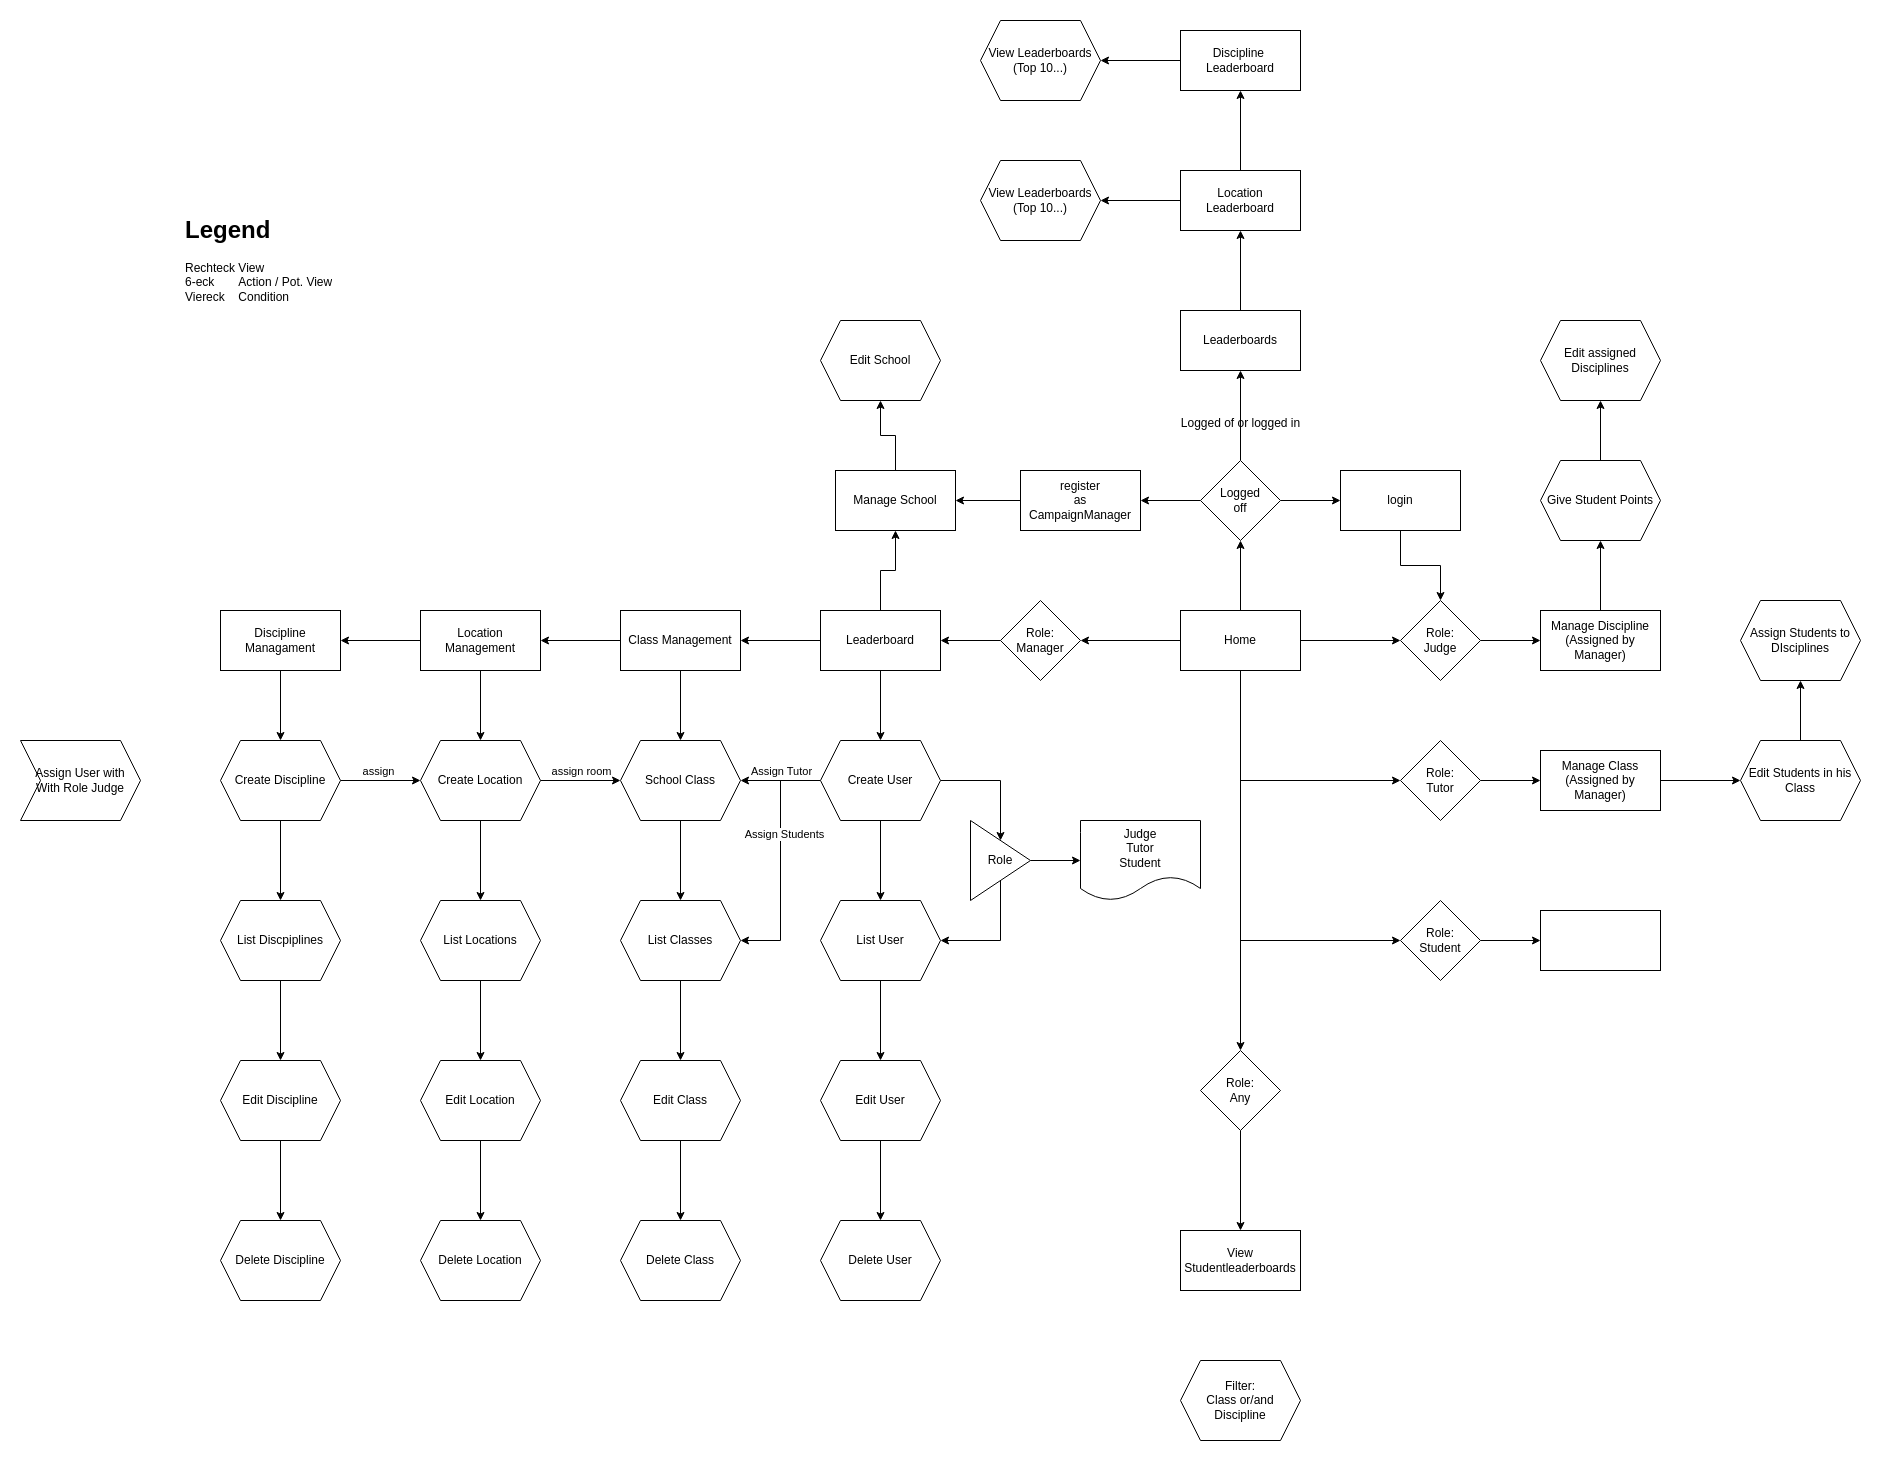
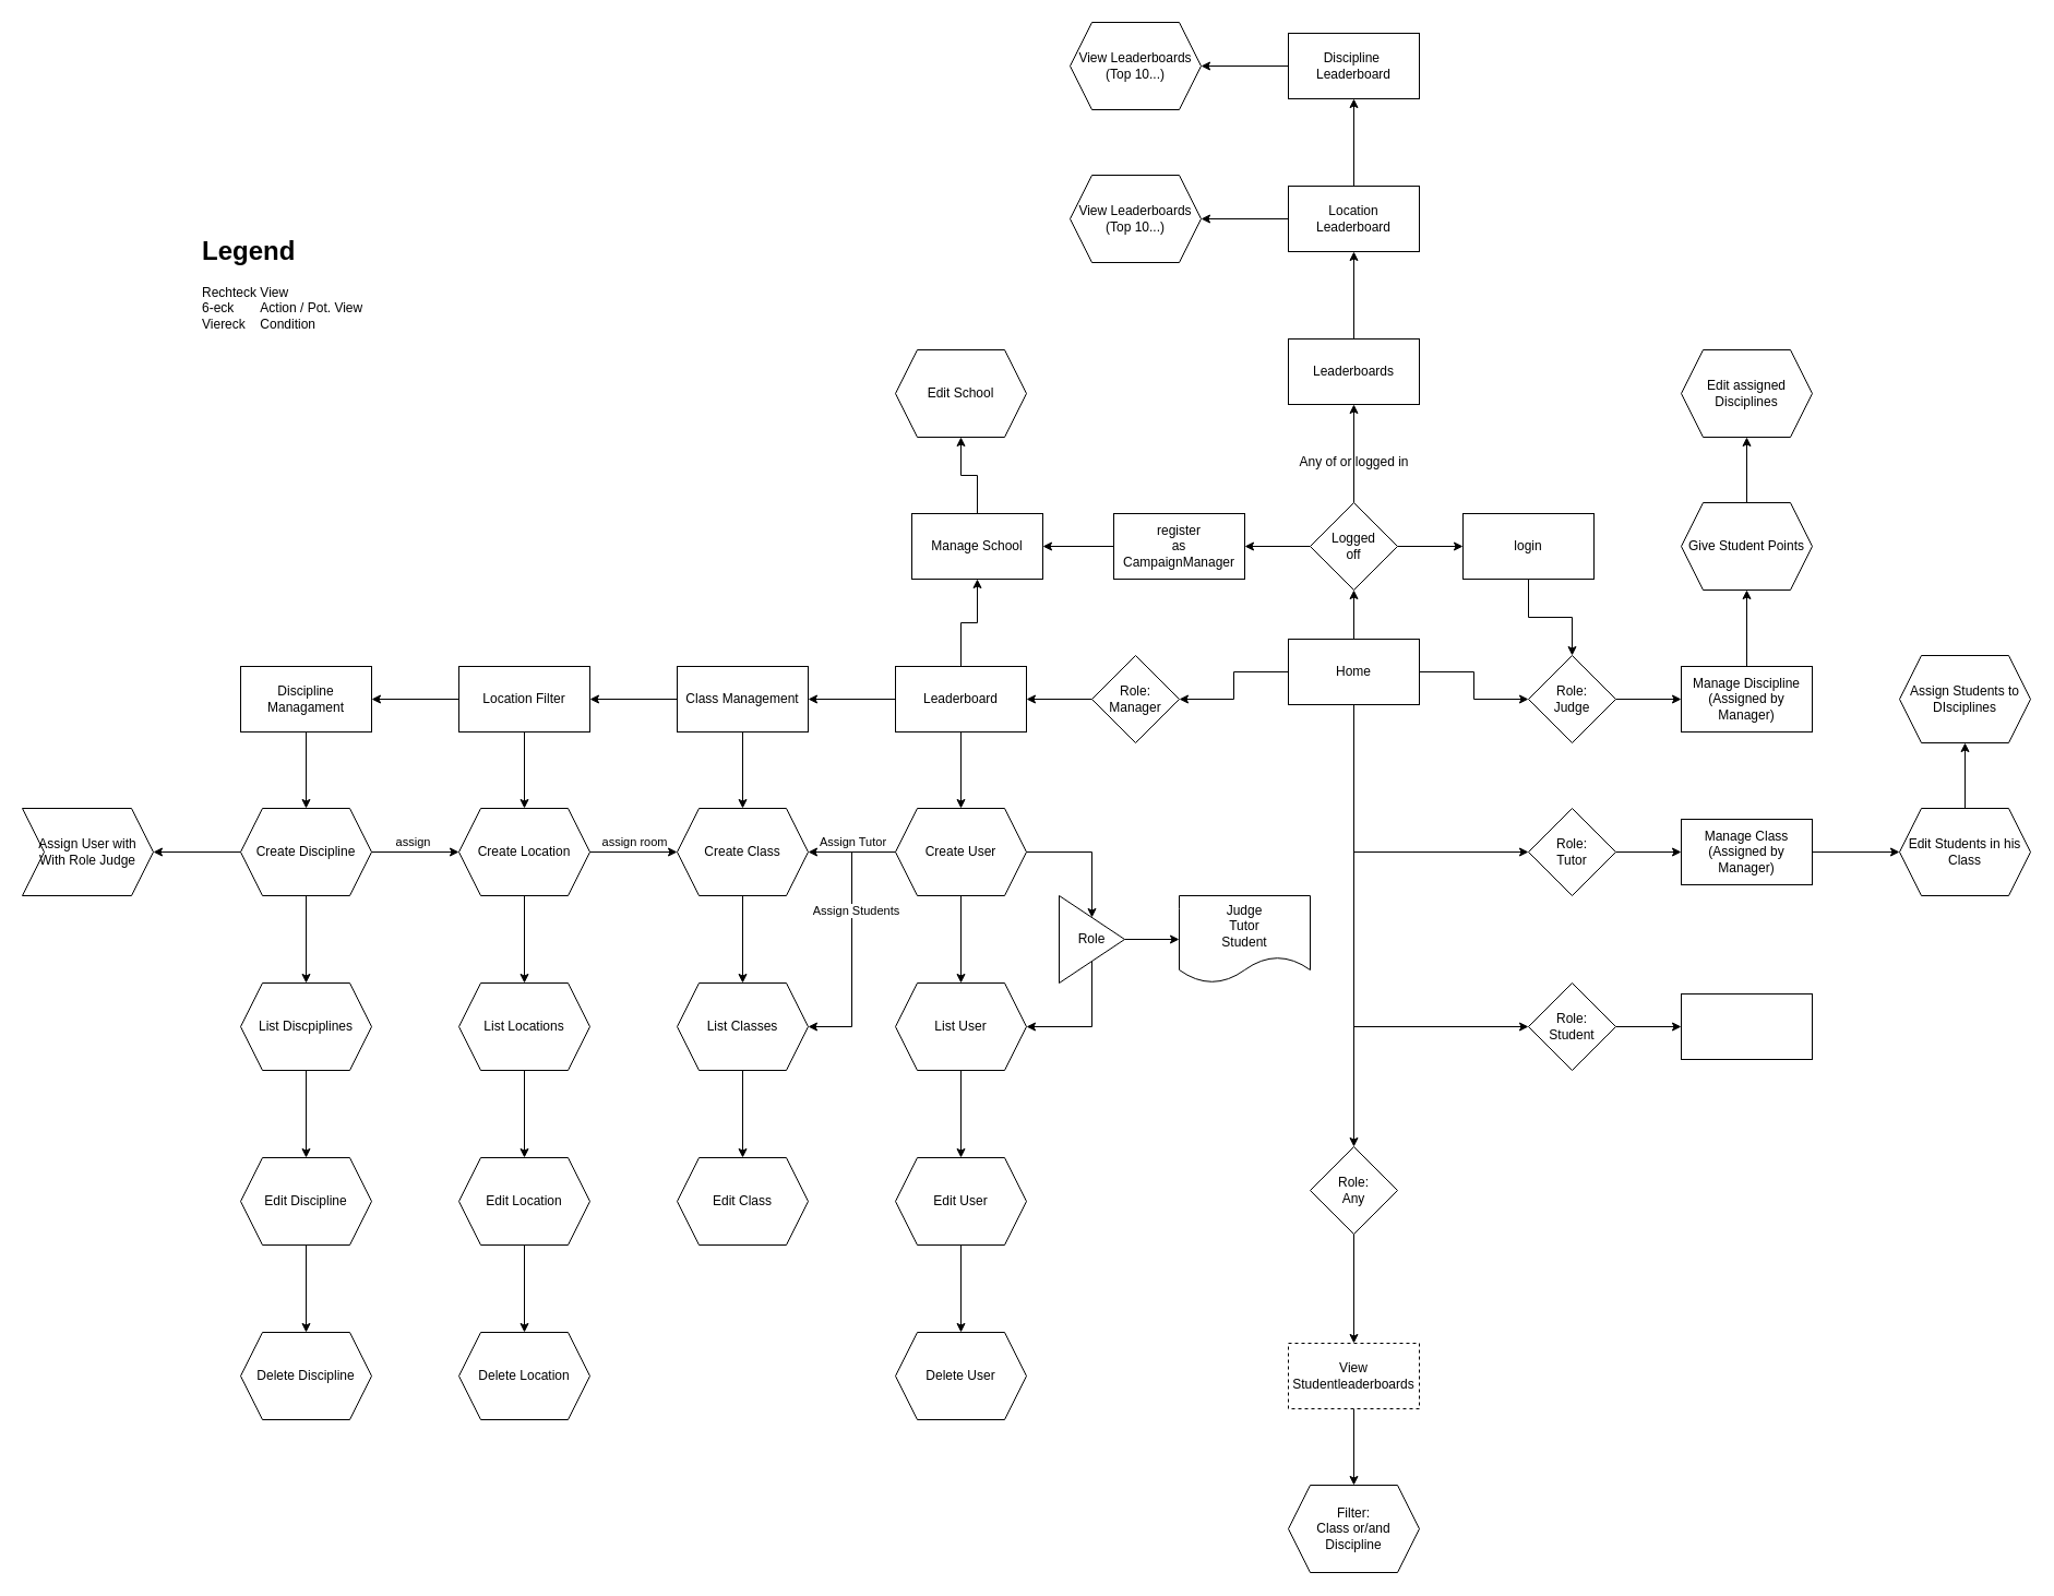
- <mxCell id="100" value="Logged of or logged in" style="text;html=1;align=center;verticalAlign=middle;resizable=0;points=[];autosize=1;strokeColor=none;fillColor=none;" parent="1" vertex="1"><mxGeometry x="1170" y="408" width="140" height="30" as="geometry" /></mxCell>
+ <mxCell id="100" value="Any of or logged in" style="text;html=1;align=center;verticalAlign=middle;resizable=0;points=[];autosize=1;strokeColor=none;fillColor=none;" parent="1" vertex="1"><mxGeometry x="1170" y="408" width="140" height="30" as="geometry" /></mxCell>
- <mxCell id="65" value="Location Management" style="whiteSpace=wrap;html=1;rounded=0;" parent="1" vertex="1"><mxGeometry x="420" y="610" width="120" height="60" as="geometry" /></mxCell>
+ <mxCell id="65" value="Location Filter" style="whiteSpace=wrap;html=1;rounded=0;" parent="1" vertex="1"><mxGeometry x="420" y="610" width="120" height="60" as="geometry" /></mxCell>
- <mxCell id="8" value="Home" style="rounded=0;whiteSpace=wrap;html=1;" parent="1" vertex="1"><mxGeometry x="1180" y="610" width="120" height="60" as="geometry" /></mxCell>
+ <mxCell id="8" value="Home" style="rounded=0;whiteSpace=wrap;html=1;" parent="1" vertex="1"><mxGeometry x="1180" y="585" width="120" height="60" as="geometry" /></mxCell>
+ <mxCell id="56" value="" style="edgeStyle=orthogonalEdgeStyle;rounded=0;orthogonalLoop=1;jettySize=auto;html=1;" parent="1" source="57" target="78" edge="1"><mxGeometry relative="1" as="geometry" /></mxCell>
- <mxCell id="42" value="School Class" style="shape=hexagon;perimeter=hexagonPerimeter2;whiteSpace=wrap;html=1;fixedSize=1;rounded=0;" parent="1" vertex="1"><mxGeometry x="620" y="740" width="120" height="80" as="geometry" /></mxCell>
+ <mxCell id="42" value="Create Class" style="shape=hexagon;perimeter=hexagonPerimeter2;whiteSpace=wrap;html=1;fixedSize=1;rounded=0;" parent="1" vertex="1"><mxGeometry x="620" y="740" width="120" height="80" as="geometry" /></mxCell>
- <mxCell id="45" value="" style="edgeStyle=orthogonalEdgeStyle;rounded=0;orthogonalLoop=1;jettySize=auto;html=1;" parent="1" source="46" target="47" edge="1"><mxGeometry relative="1" as="geometry" /></mxCell>
- <mxCell id="47" value="Delete Class" style="shape=hexagon;perimeter=hexagonPerimeter2;whiteSpace=wrap;html=1;fixedSize=1;rounded=0;" parent="1" vertex="1"><mxGeometry x="620" y="1220" width="120" height="80" as="geometry" /></mxCell>
- <mxCell id="97" value="View Studentleaderboards" style="whiteSpace=wrap;html=1;rounded=0;" parent="1" vertex="1"><mxGeometry x="1180" y="1230" width="120" height="60" as="geometry" /></mxCell>
+ <mxCell id="97" value="View Studentleaderboards" style="whiteSpace=wrap;html=1;rounded=0;dashed=1;" parent="1" vertex="1"><mxGeometry x="1180" y="1230" width="120" height="60" as="geometry" /></mxCell>
+ <mxCell id="96" value="" style="edgeStyle=orthogonalEdgeStyle;rounded=0;orthogonalLoop=1;jettySize=auto;html=1;" parent="1" source="97" target="108" edge="1"><mxGeometry relative="1" as="geometry" /></mxCell>
